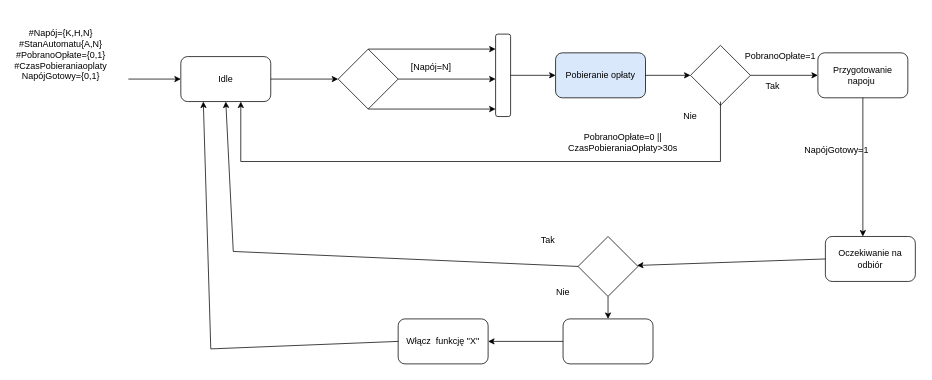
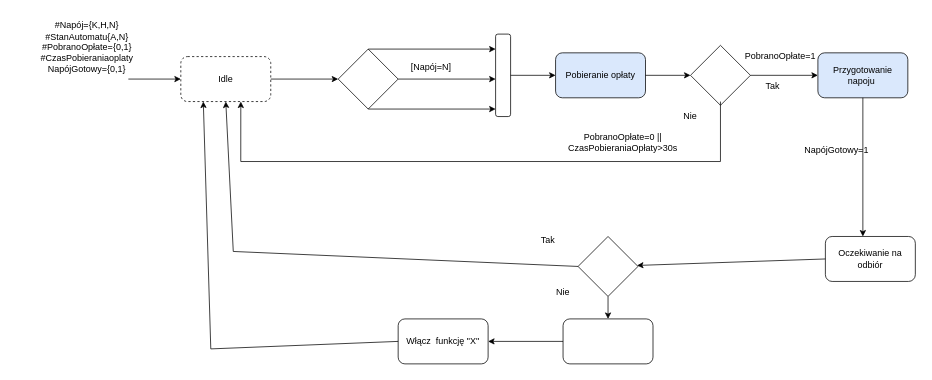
- <mxCell id="8" value="#Napój={K,H,N}&lt;br&gt;#StanAutomatu{A,N}&lt;br&gt;#PobranoOpłate={0,1}&lt;br&gt;#CzasPobieraniaoplaty&lt;br&gt;NapójGotowy={0,1}&lt;br&gt;&lt;br&gt;" style="text;html=1;strokeColor=none;fillColor=none;align=center;verticalAlign=middle;whiteSpace=wrap;rounded=0;" vertex="1" parent="1"><mxGeometry x="20" y="20" width="120" height="120" as="geometry" /></mxCell>
+ <mxCell id="8" value="#Napój={K,H,N}&lt;br&gt;#StanAutomatu{A,N}&lt;br&gt;#PobranoOpłate={0,1}&lt;br&gt;#CzasPobieraniaoplaty&lt;br&gt;NapójGotowy={0,1}&lt;br&gt;&lt;br&gt;" style="text;html=1;strokeColor=none;fillColor=none;align=center;verticalAlign=middle;whiteSpace=wrap;rounded=0;" vertex="1" parent="1"><mxGeometry x="55" y="10" width="120" height="120" as="geometry" /></mxCell>
- <mxCell id="20" value="Przygotowanie napoju&amp;nbsp;" style="rounded=1;whiteSpace=wrap;html=1;" vertex="1" parent="1"><mxGeometry x="1090" y="70" width="120" height="60" as="geometry" /></mxCell>
+ <mxCell id="20" value="Przygotowanie napoju&amp;nbsp;" style="rounded=1;whiteSpace=wrap;html=1;fillColor=#dae8fc;" vertex="1" parent="1"><mxGeometry x="1090" y="70" width="120" height="60" as="geometry" /></mxCell>
- <mxCell id="2" value="Idle" style="rounded=1;whiteSpace=wrap;html=1;" vertex="1" parent="1"><mxGeometry x="240" y="75" width="120" height="60" as="geometry" /></mxCell>
+ <mxCell id="2" value="Idle" style="rounded=1;whiteSpace=wrap;html=1;dashed=1;" vertex="1" parent="1"><mxGeometry x="240" y="75" width="120" height="60" as="geometry" /></mxCell>
